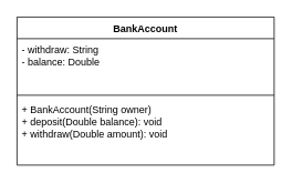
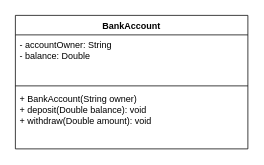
- <mxCell id="3" value="- withdraw: String&lt;div&gt;- balance: Double&lt;/div&gt;&lt;div&gt;&lt;br&gt;&lt;/div&gt;" style="text;strokeColor=none;fillColor=none;align=left;verticalAlign=top;spacingLeft=4;spacingRight=4;overflow=hidden;rotatable=0;points=[[0,0.5],[1,0.5]];portConstraint=eastwest;whiteSpace=wrap;html=1;" vertex="1" parent="2"><mxGeometry y="26" width="310" height="64" as="geometry" /></mxCell>
+ <mxCell id="3" value="- accountOwner: String&lt;div&gt;- balance: Double&lt;/div&gt;&lt;div&gt;&lt;br&gt;&lt;/div&gt;" style="text;strokeColor=none;fillColor=none;align=left;verticalAlign=top;spacingLeft=4;spacingRight=4;overflow=hidden;rotatable=0;points=[[0,0.5],[1,0.5]];portConstraint=eastwest;whiteSpace=wrap;html=1;" vertex="1" parent="2"><mxGeometry y="26" width="310" height="64" as="geometry" /></mxCell>
